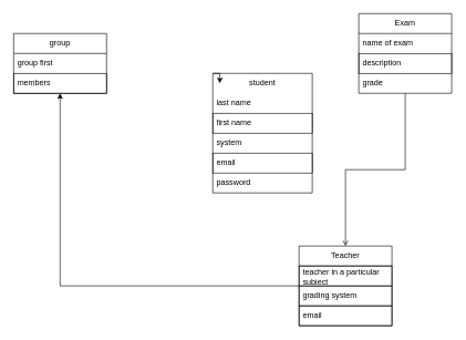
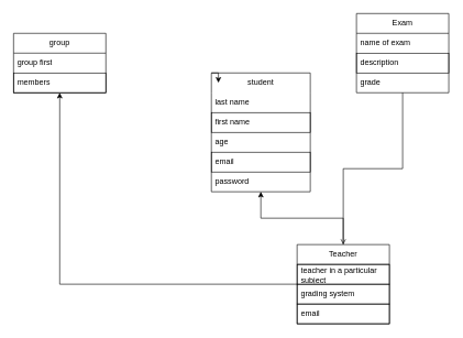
- <mxCell id="5" value="system" style="text;strokeColor=none;fillColor=none;align=left;verticalAlign=middle;spacingLeft=4;spacingRight=4;overflow=hidden;points=[[0,0.5],[1,0.5]];portConstraint=eastwest;rotatable=0;whiteSpace=wrap;html=1;" vertex="1" parent="2"><mxGeometry y="90" width="150" height="30" as="geometry" /></mxCell>
+ <mxCell id="5" value="age" style="text;strokeColor=none;fillColor=none;align=left;verticalAlign=middle;spacingLeft=4;spacingRight=4;overflow=hidden;points=[[0,0.5],[1,0.5]];portConstraint=eastwest;rotatable=0;whiteSpace=wrap;html=1;" vertex="1" parent="2"><mxGeometry y="90" width="150" height="30" as="geometry" /></mxCell>
+ <mxCell id="17" style="edgeStyle=orthogonalEdgeStyle;rounded=0;orthogonalLoop=1;jettySize=auto;html=1;" edge="1" parent="1" source="19" target="2"><mxGeometry relative="1" as="geometry" /></mxCell>
